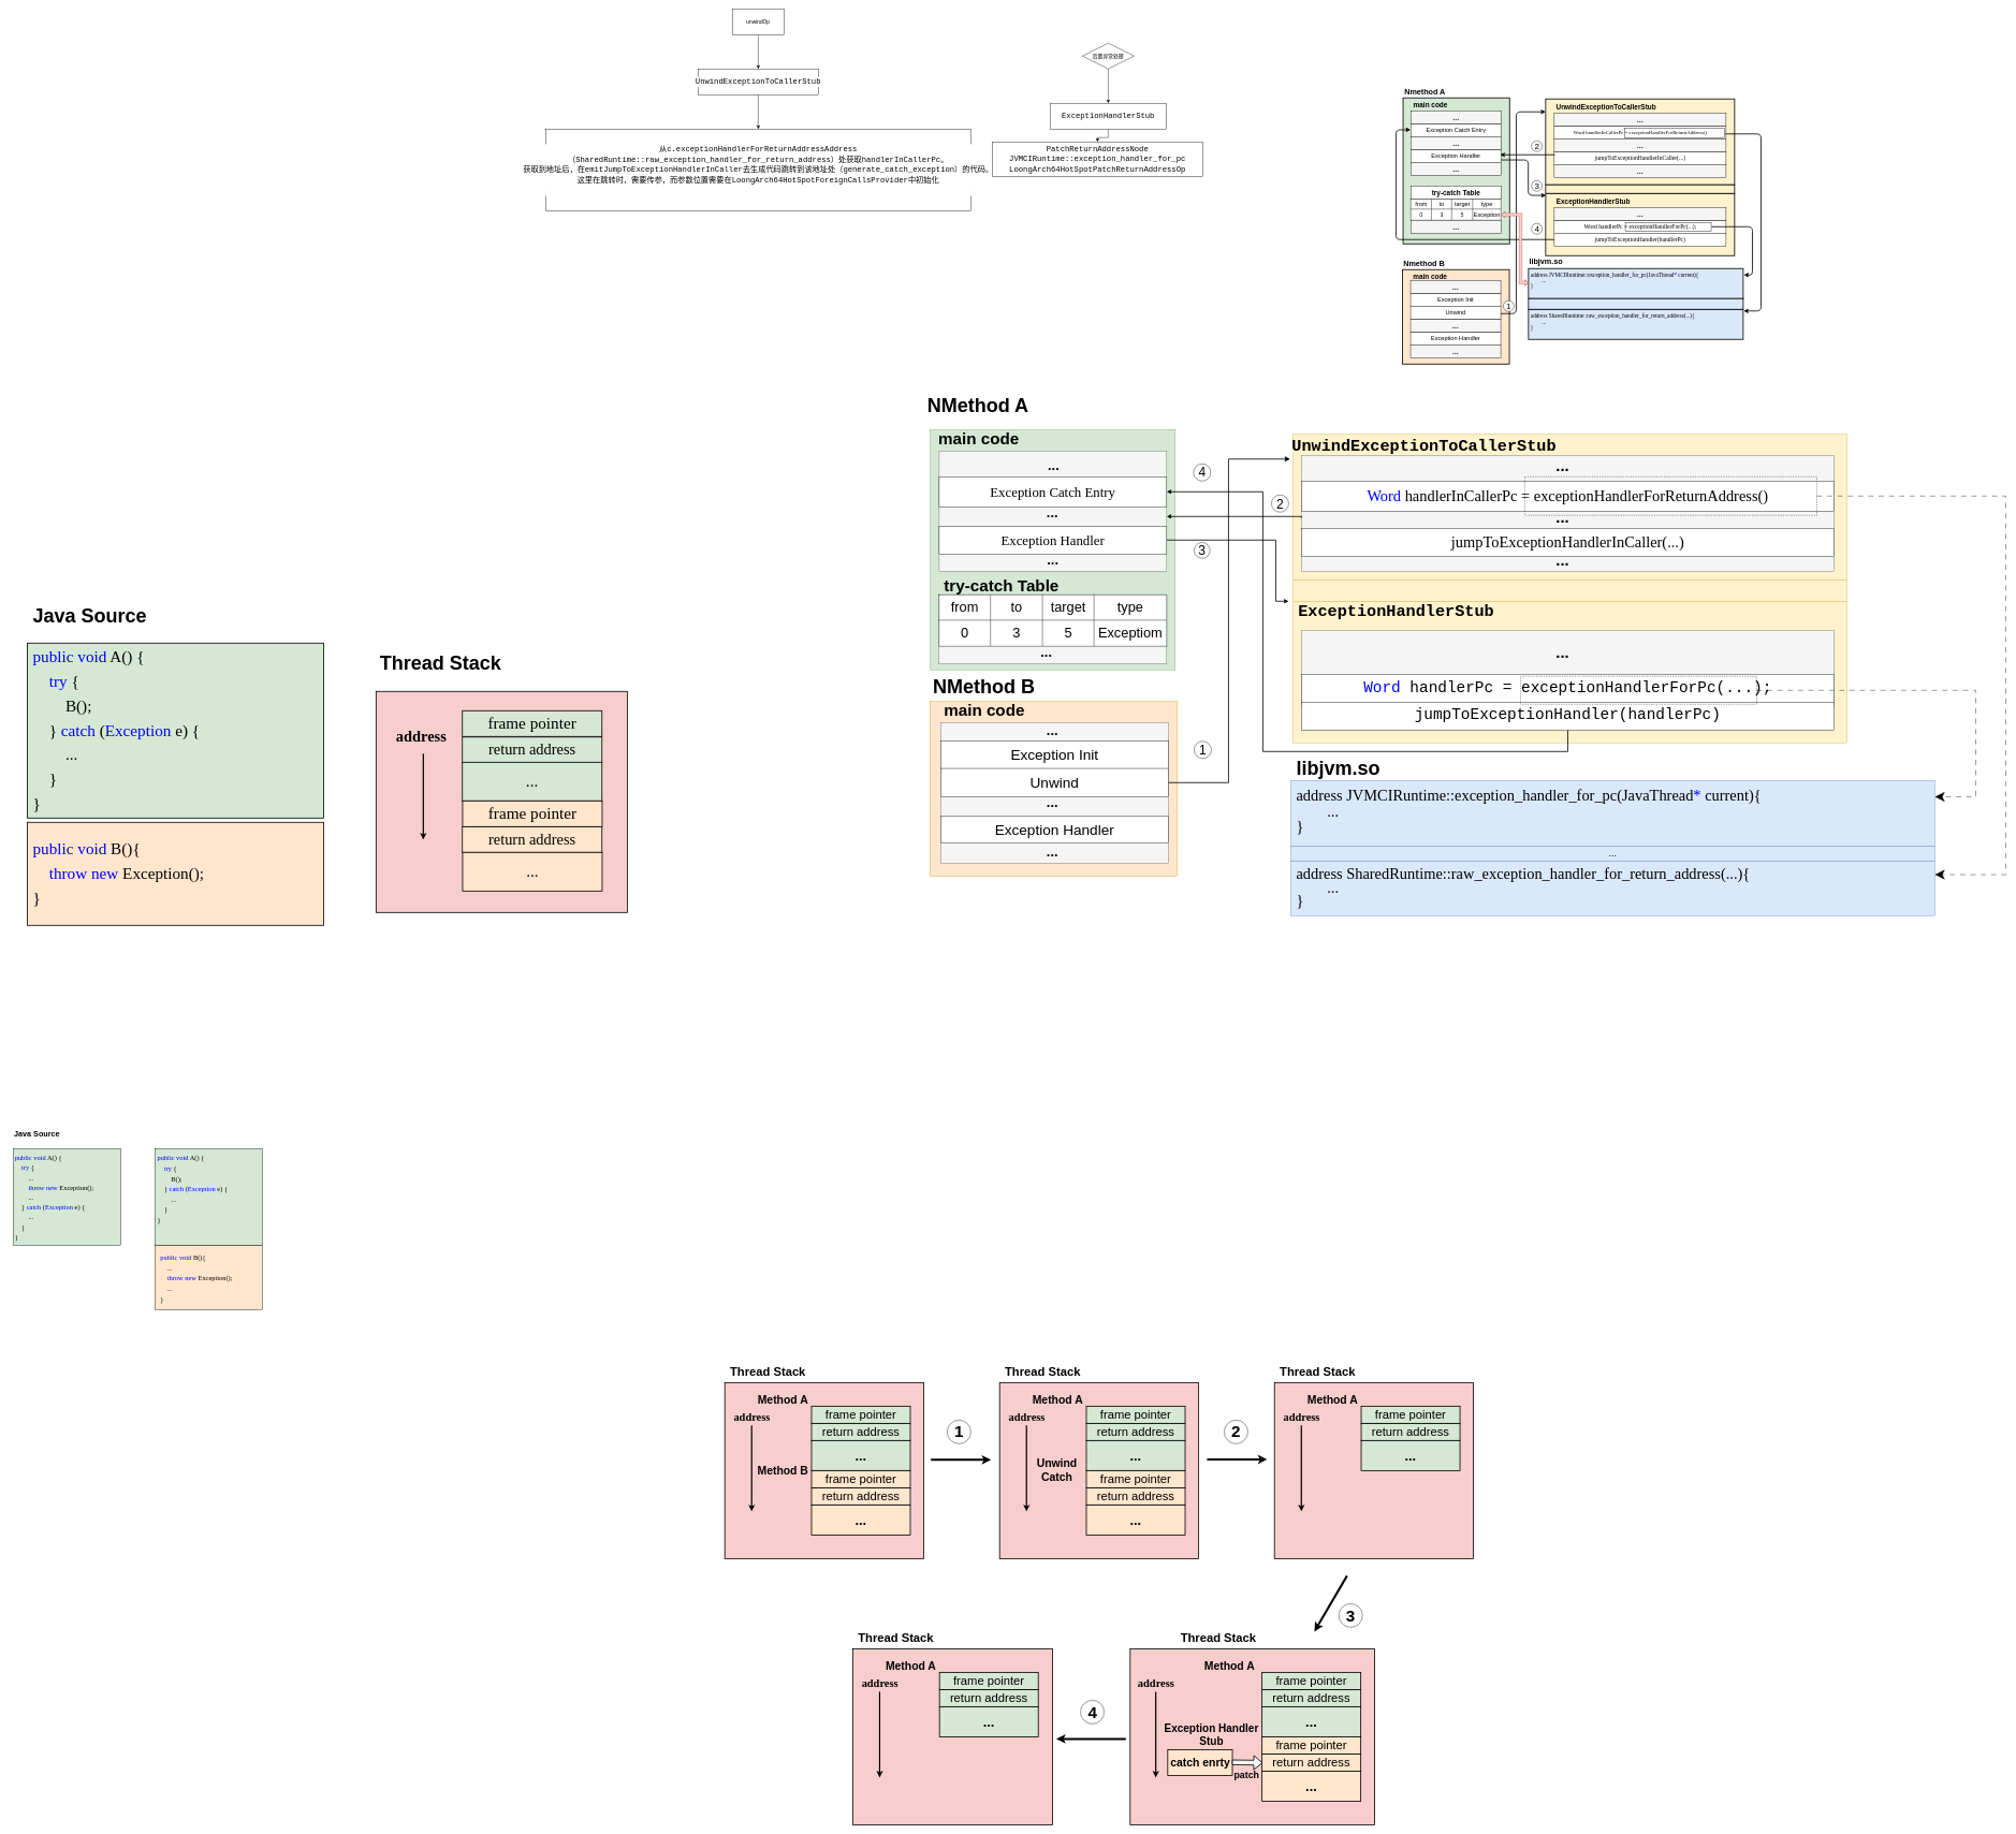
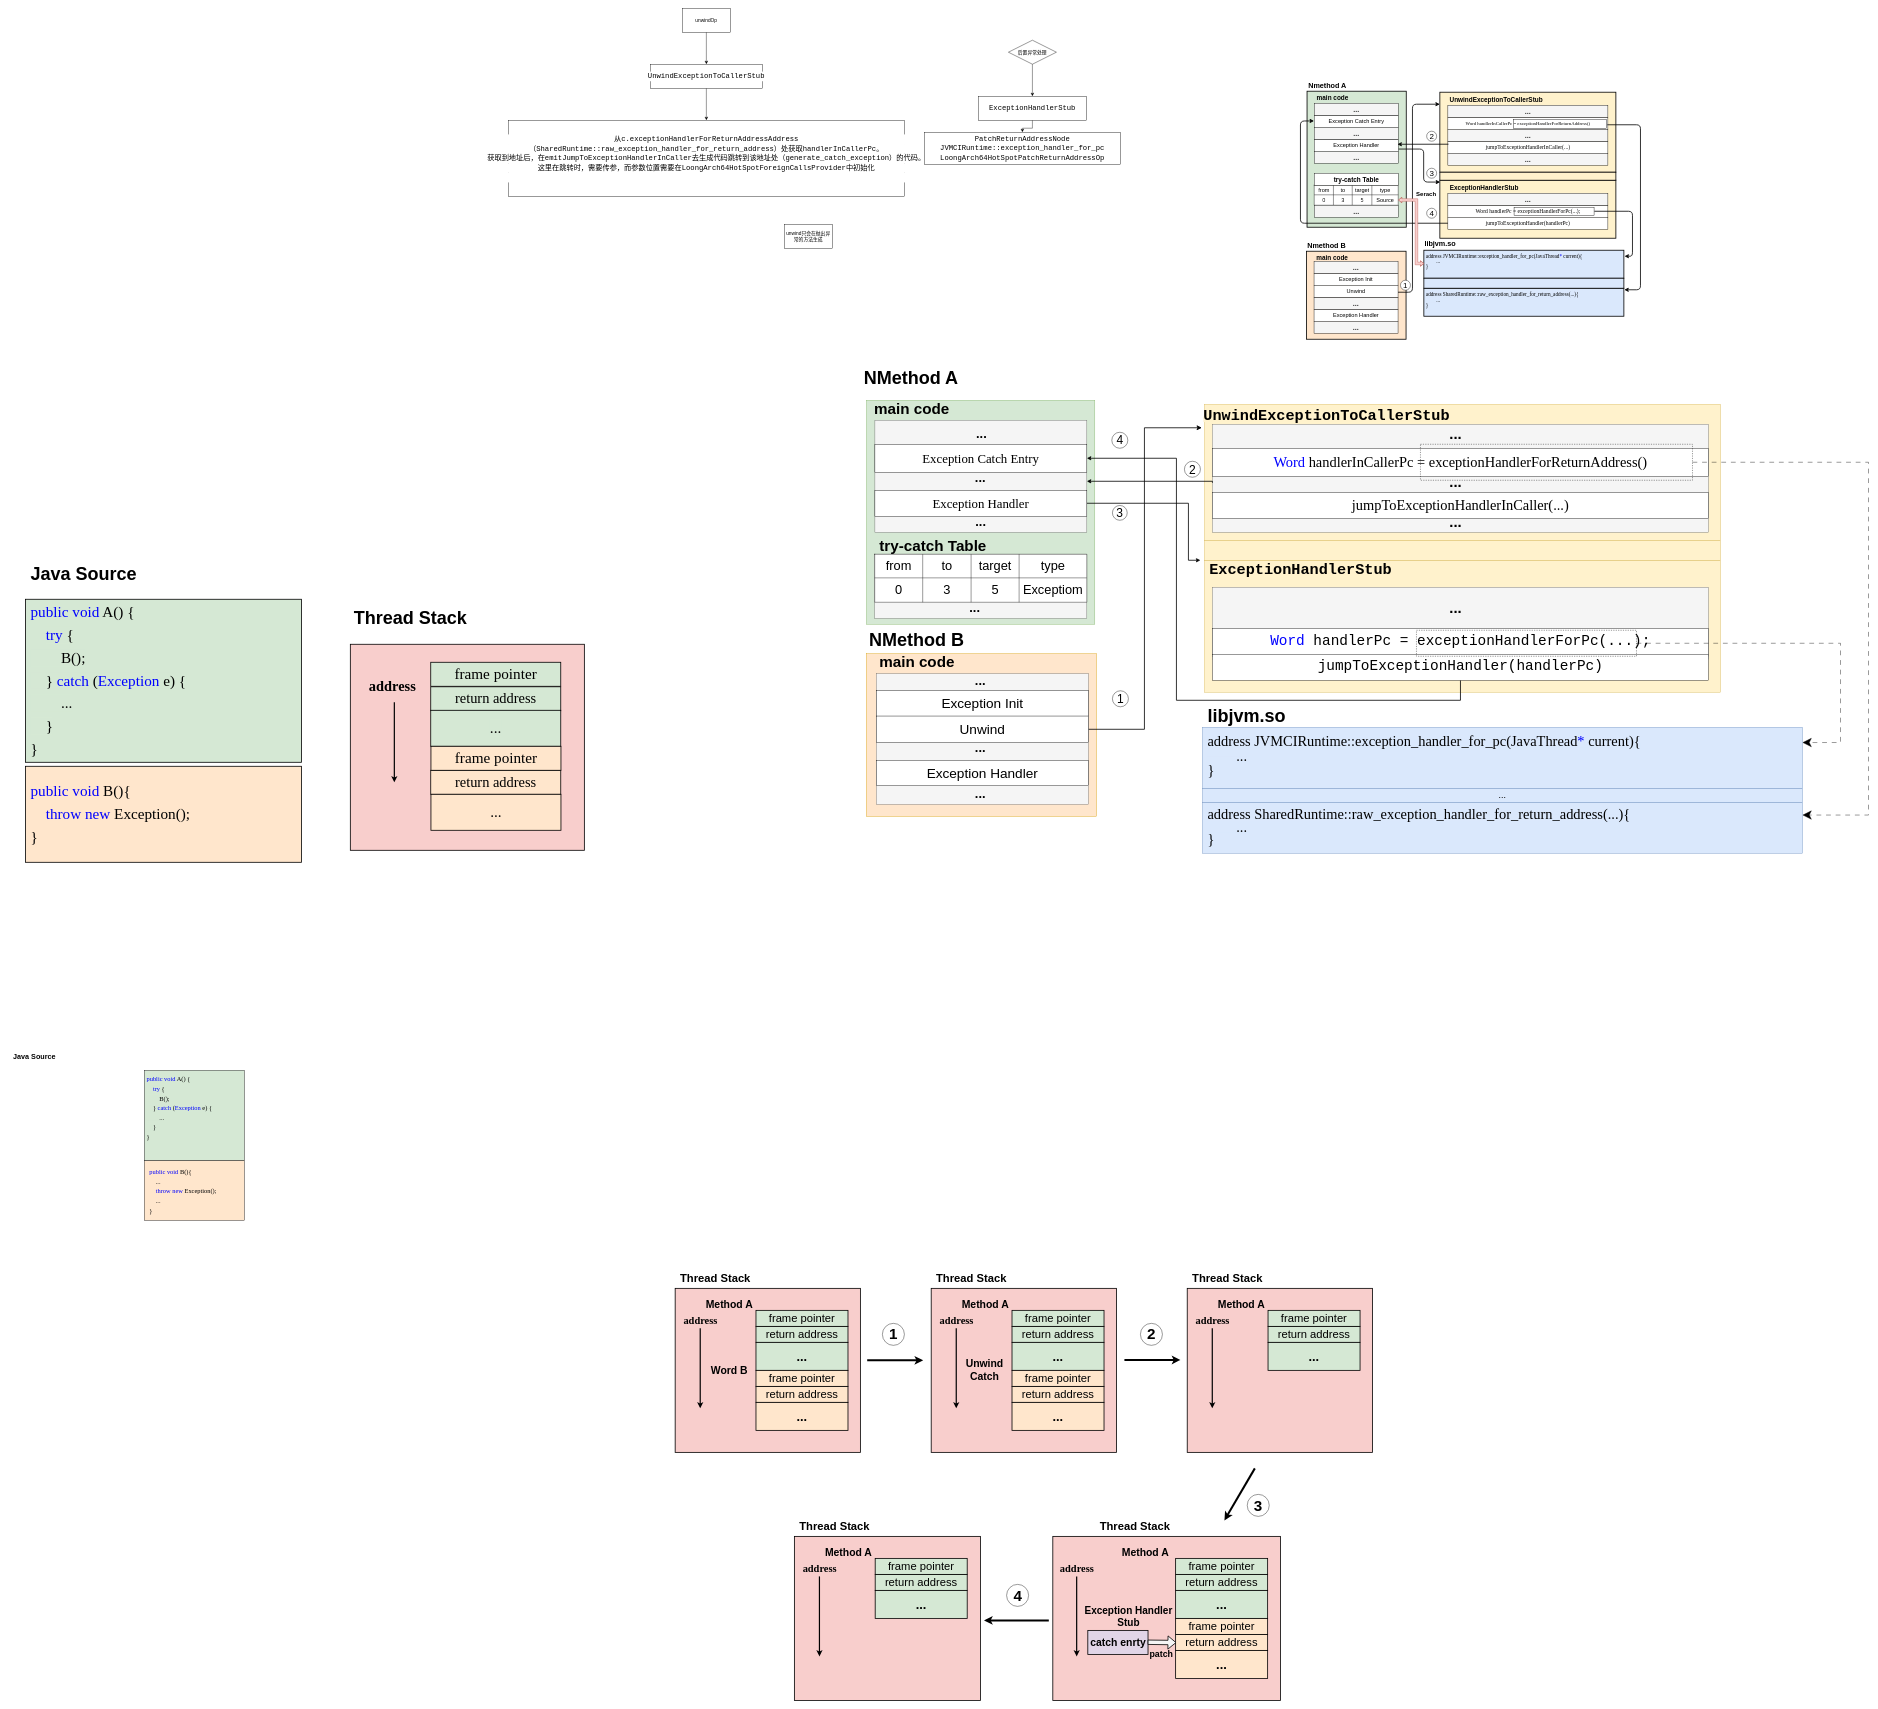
+ <mxCell id="163" value="&lt;b&gt;&lt;font style=&quot;font-size: 15px;&quot;&gt;Serach&lt;/font&gt;&lt;/b&gt;" style="text;html=1;align=center;verticalAlign=middle;resizable=0;points=[];autosize=1;strokeColor=none;fillColor=none;fontSize=14;" parent="1" vertex="1"><mxGeometry x="3528.5" y="470" width="70" height="30" as="geometry" /></mxCell>
- <mxCell id="126" value="Exception" style="shape=partialRectangle;html=1;whiteSpace=wrap;connectable=0;strokeColor=inherit;overflow=hidden;fillColor=none;top=0;left=0;bottom=0;right=0;pointerEvents=1;fontSize=14;" parent="122" vertex="1"><mxGeometry x="144" width="66" height="26" as="geometry"><mxRectangle width="66" height="26" as="alternateBounds" /></mxGeometry></mxCell>
+ <mxCell id="126" value="Source" style="shape=partialRectangle;html=1;whiteSpace=wrap;connectable=0;strokeColor=inherit;overflow=hidden;fillColor=none;top=0;left=0;bottom=0;right=0;pointerEvents=1;fontSize=14;" parent="122" vertex="1"><mxGeometry x="144" width="66" height="26" as="geometry"><mxRectangle width="66" height="26" as="alternateBounds" /></mxGeometry></mxCell>
+ <mxCell id="23" value="unwind只会在抛出异常的方法生成" style="whiteSpace=wrap;html=1;" parent="1" vertex="1"><mxGeometry x="1960" y="560" width="120" height="60" as="geometry" /></mxCell>
- <mxCell id="101" value="&lt;div style=&quot;white-space: pre; line-height: 150%;&quot;&gt;&lt;div&gt;&lt;font face=&quot;Verdana&quot; style=&quot;line-height: 150%; font-size: 16px;&quot;&gt;&lt;span style=&quot;color: rgb(0, 0, 255);&quot;&gt;public&lt;/span&gt; &lt;span style=&quot;color: rgb(0, 0, 255);&quot;&gt;void&lt;/span&gt; A() {&lt;/font&gt;&lt;/div&gt;&lt;div&gt;&lt;font face=&quot;Verdana&quot; style=&quot;line-height: 150%; font-size: 16px;&quot;&gt;&amp;nbsp; &amp;nbsp; &lt;span style=&quot;background-color: light-dark(rgb(213, 232, 212), rgb(255, 255, 255));&quot;&gt;&lt;span style=&quot;color: rgb(0, 0, 255);&quot;&gt;try&lt;/span&gt;&lt;span style=&quot;color: light-dark(rgb(0, 0, 0), rgb(255, 255, 255));&quot;&gt; {&lt;/span&gt;&lt;/span&gt;&lt;/font&gt;&lt;/div&gt;&lt;div&gt;&lt;font face=&quot;Verdana&quot; style=&quot;line-height: 150%; font-size: 16px;&quot;&gt;&lt;span style=&quot;background-color: light-dark(rgb(213, 232, 212), rgb(255, 255, 255));&quot;&gt;&lt;span style=&quot;color: light-dark(rgb(0, 0, 0), rgb(255, 255, 255));&quot;&gt;        &lt;/span&gt;&lt;/span&gt;&lt;/font&gt;&lt;span style=&quot;background-color: rgb(213, 232, 212); font-family: Verdana; font-size: 16px; color: light-dark(rgb(0, 0, 0), rgb(255, 255, 255));&quot;&gt;...&lt;/span&gt;&lt;/div&gt;&lt;div&gt;&lt;div&gt;&lt;font face=&quot;Verdana&quot; style=&quot;background-color: light-dark(rgb(213, 232, 212), rgb(255, 255, 255)); line-height: 150%; font-size: 16px;&quot;&gt;&amp;nbsp; &amp;nbsp;     &lt;/font&gt;&lt;span style=&quot;background-color: transparent; font-family: Verdana; font-size: 16px; color: rgb(0, 0, 255);&quot;&gt;throw&lt;/span&gt;&lt;span style=&quot;background-color: transparent; color: light-dark(rgb(0, 0, 0), rgb(255, 255, 255)); font-family: Verdana; font-size: 16px;&quot;&gt; &lt;/span&gt;&lt;span style=&quot;background-color: transparent; font-family: Verdana; font-size: 16px; color: rgb(0, 0, 255);&quot;&gt;new&lt;/span&gt;&lt;span style=&quot;background-color: transparent; color: light-dark(rgb(0, 0, 0), rgb(255, 255, 255)); font-family: Verdana; font-size: 16px;&quot;&gt; Exception();&lt;/span&gt;&lt;/div&gt;&lt;div&gt;&lt;span style=&quot;background-color: transparent; color: light-dark(rgb(0, 0, 0), rgb(255, 255, 255)); font-family: Verdana; font-size: 16px;&quot;&gt;        &lt;/span&gt;&lt;span style=&quot;background-color: rgb(213, 232, 212); font-family: Verdana; font-size: 16px; color: light-dark(rgb(0, 0, 0), rgb(255, 255, 255));&quot;&gt;...&lt;/span&gt;&lt;/div&gt;&lt;div&gt;&lt;font face=&quot;Verdana&quot; style=&quot;background-color: light-dark(rgb(213, 232, 212), rgb(255, 255, 255)); line-height: 150%; font-size: 16px;&quot;&gt;    } &lt;span style=&quot;color: rgb(0, 0, 255);&quot;&gt;catch&lt;/span&gt; (&lt;span style=&quot;color: rgb(0, 0, 255);&quot;&gt;Exception&lt;/span&gt; e) {&lt;/font&gt;&lt;/div&gt;&lt;div&gt;&lt;font face=&quot;Verdana&quot; style=&quot;background-color: light-dark(rgb(213, 232, 212), rgb(255, 255, 255)); line-height: 150%; font-size: 16px;&quot;&gt;&amp;nbsp; &amp;nbsp;     &lt;font style=&quot;color: rgb(0, 0, 0);&quot;&gt;...&lt;/font&gt;&lt;/font&gt;&lt;/div&gt;&lt;/div&gt;&lt;div&gt;&lt;font face=&quot;Verdana&quot; style=&quot;line-height: 150%; font-size: 16px;&quot;&gt;&lt;span style=&quot;color: light-dark(rgb(0, 0, 0), rgb(255, 255, 255)); background-color: light-dark(rgb(213, 232, 212), rgb(255, 255, 255));&quot;&gt;    }&lt;/span&gt;&lt;/font&gt;&lt;/div&gt;&lt;div&gt;&lt;font face=&quot;Verdana&quot; style=&quot;line-height: 150%; font-size: 16px;&quot;&gt;}&lt;/font&gt;&lt;/div&gt;&lt;/div&gt;" style="rounded=0;whiteSpace=wrap;html=1;align=left;fillColor=#d5e8d4;strokeColor=#000000;spacing=4;verticalAlign=top;" parent="1" vertex="1"><mxGeometry x="30" y="2675" width="250" height="225" as="geometry" /></mxCell>
- <mxCell id="93" value="&lt;font style=&quot;font-size: 26px;&quot;&gt;&lt;b style=&quot;&quot;&gt;Method B&lt;/b&gt;&lt;/font&gt;" style="text;html=1;align=center;verticalAlign=middle;resizable=0;points=[];autosize=1;strokeColor=none;fillColor=none;" parent="1" vertex="1"><mxGeometry x="1752" y="3405" width="140" height="40" as="geometry" /></mxCell>
+ <mxCell id="93" value="&lt;font style=&quot;font-size: 26px;&quot;&gt;&lt;b style=&quot;&quot;&gt;Word B&lt;/b&gt;&lt;/font&gt;" style="text;html=1;align=center;verticalAlign=middle;resizable=0;points=[];autosize=1;strokeColor=none;fillColor=none;" parent="1" vertex="1"><mxGeometry x="1752" y="3405" width="140" height="40" as="geometry" /></mxCell>
- <mxCell id="203" value="&lt;font style=&quot;font-size: 26px;&quot;&gt;&lt;b&gt;catch enrty&lt;/b&gt;&lt;/font&gt;" style="whiteSpace=wrap;html=1;fillColor=#ffe6cc;strokeColor=default;strokeWidth=2;" parent="1" vertex="1"><mxGeometry x="2718.5" y="4075" width="150.5" height="60" as="geometry" /></mxCell>
+ <mxCell id="203" value="&lt;font style=&quot;font-size: 26px;&quot;&gt;&lt;b&gt;catch enrty&lt;/b&gt;&lt;/font&gt;" style="whiteSpace=wrap;html=1;fillColor=#e1d5e7;strokeColor=default;strokeWidth=2;" parent="1" vertex="1"><mxGeometry x="2718.5" y="4075" width="150.5" height="60" as="geometry" /></mxCell>
